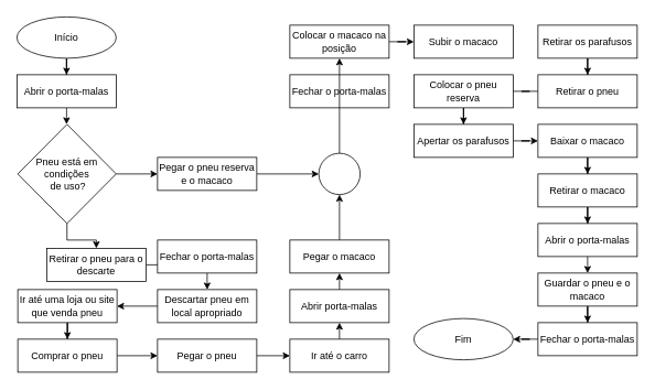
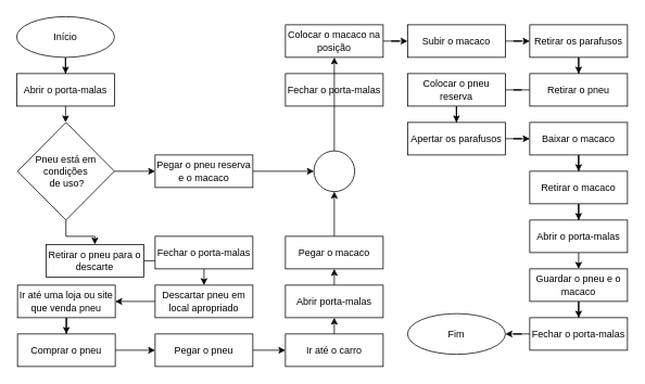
+ <mxCell id="31" value="" style="edgeStyle=orthogonalEdgeStyle;rounded=0;orthogonalLoop=1;jettySize=auto;html=1;" edge="1" parent="1" source="32" target="30"><mxGeometry relative="1" as="geometry" /></mxCell>
